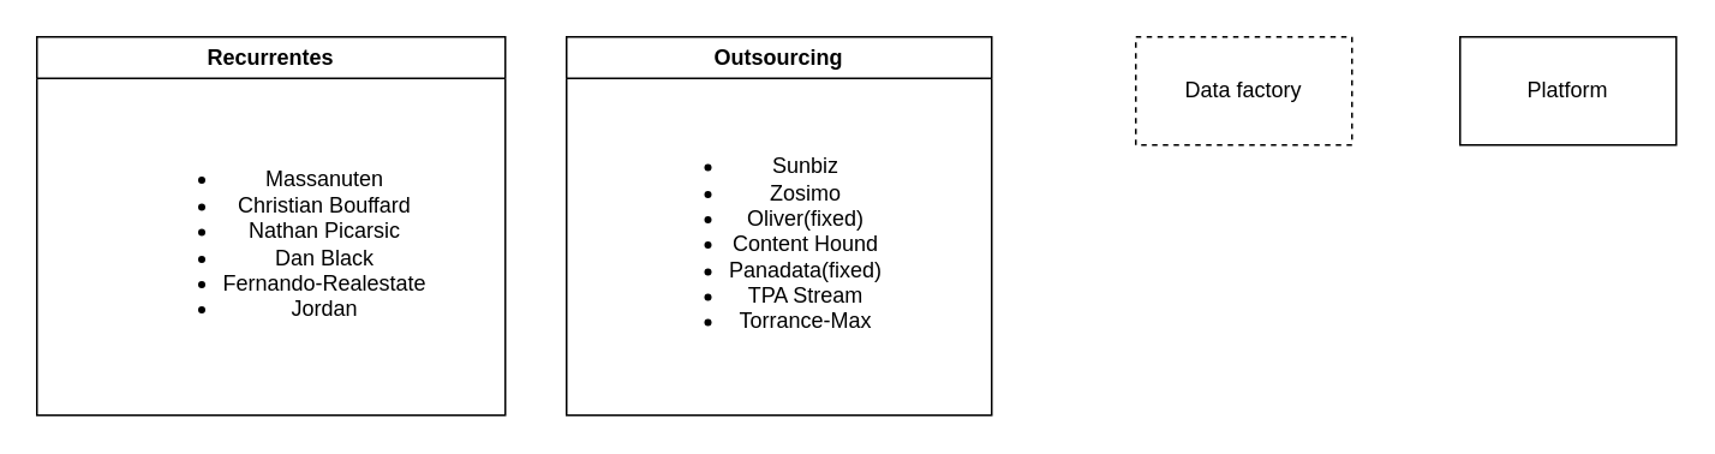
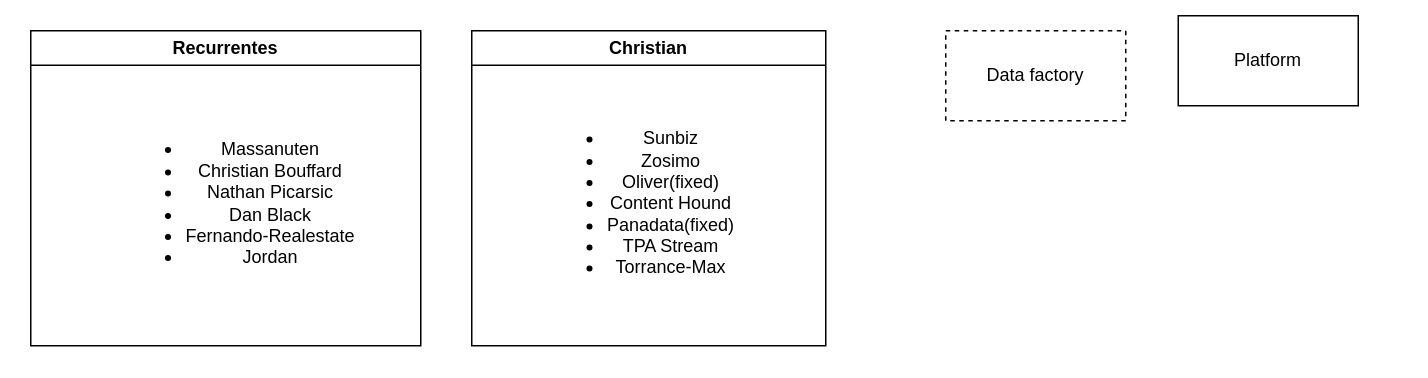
- <mxCell id="4" value="Outsourcing" style="swimlane;whiteSpace=wrap;html=1;" vertex="1" parent="1"><mxGeometry x="314" y="20" width="236" height="210" as="geometry" /></mxCell>
+ <mxCell id="4" value="Christian" style="swimlane;whiteSpace=wrap;html=1;" vertex="1" parent="1"><mxGeometry x="314" y="20" width="236" height="210" as="geometry" /></mxCell>
- <mxCell id="7" value="Platform" style="rounded=0;whiteSpace=wrap;html=1;" vertex="1" parent="1"><mxGeometry x="810" y="20" width="120" height="60" as="geometry" /></mxCell>
+ <mxCell id="7" value="Platform" style="rounded=0;whiteSpace=wrap;html=1;" vertex="1" parent="1"><mxGeometry x="785" y="10" width="120" height="60" as="geometry" /></mxCell>
